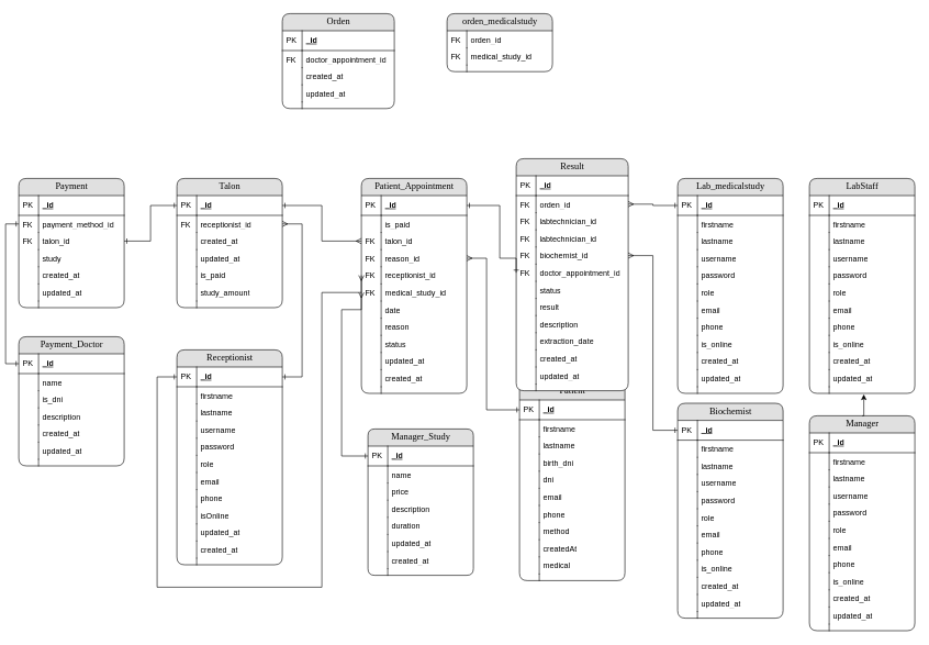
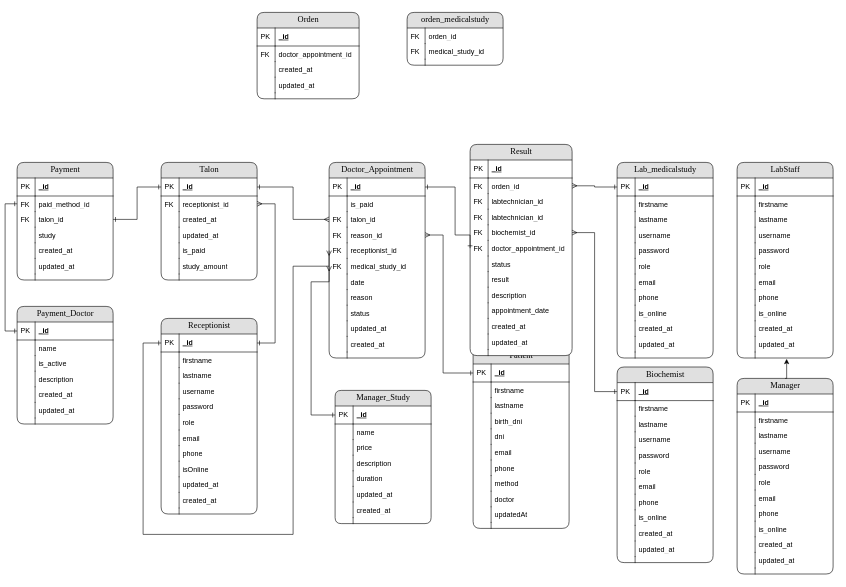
- <mxCell id="209" value="Patient_Appointment" style="swimlane;html=1;fontStyle=0;childLayout=stackLayout;horizontal=1;startSize=26;fillColor=#e0e0e0;horizontalStack=0;resizeParent=1;resizeLast=0;collapsible=1;marginBottom=0;swimlaneFillColor=#ffffff;align=center;rounded=1;shadow=0;comic=0;labelBackgroundColor=none;strokeWidth=1;fontFamily=Verdana;fontSize=14;gradientColor=none;" parent="1" vertex="1"><mxGeometry x="540" y="270" width="160" height="326" as="geometry"><mxRectangle x="-710" y="-1520" width="90" height="30" as="alternateBounds" /></mxGeometry></mxCell>
+ <mxCell id="209" value="Doctor_Appointment" style="swimlane;html=1;fontStyle=0;childLayout=stackLayout;horizontal=1;startSize=26;fillColor=#e0e0e0;horizontalStack=0;resizeParent=1;resizeLast=0;collapsible=1;marginBottom=0;swimlaneFillColor=#ffffff;align=center;rounded=1;shadow=0;comic=0;labelBackgroundColor=none;strokeWidth=1;fontFamily=Verdana;fontSize=14;gradientColor=none;" parent="1" vertex="1"><mxGeometry x="540" y="270" width="160" height="326" as="geometry"><mxRectangle x="-710" y="-1520" width="90" height="30" as="alternateBounds" /></mxGeometry></mxCell>
- <mxCell id="170" value="payment_method_id" style="shape=partialRectangle;top=0;left=0;right=0;bottom=0;html=1;align=left;verticalAlign=top;fillColor=none;spacingLeft=34;spacingRight=4;whiteSpace=wrap;overflow=hidden;rotatable=0;points=[[0,0.5],[1,0.5]];portConstraint=eastwest;dropTarget=0;" parent="167" vertex="1"><mxGeometry y="56" width="160" height="26" as="geometry" /></mxCell>
+ <mxCell id="170" value="paid_method_id" style="shape=partialRectangle;top=0;left=0;right=0;bottom=0;html=1;align=left;verticalAlign=top;fillColor=none;spacingLeft=34;spacingRight=4;whiteSpace=wrap;overflow=hidden;rotatable=0;points=[[0,0.5],[1,0.5]];portConstraint=eastwest;dropTarget=0;" parent="167" vertex="1"><mxGeometry y="56" width="160" height="26" as="geometry" /></mxCell>
- <mxCell id="201" value="extraction_date" style="shape=partialRectangle;top=0;left=0;right=0;bottom=0;html=1;align=left;verticalAlign=top;fillColor=none;spacingLeft=34;spacingRight=4;whiteSpace=wrap;overflow=hidden;rotatable=0;points=[[0,0.5],[1,0.5]];portConstraint=eastwest;dropTarget=0;" parent="182" vertex="1"><mxGeometry y="264" width="170" height="26" as="geometry" /></mxCell>
+ <mxCell id="201" value="appointment_date" style="shape=partialRectangle;top=0;left=0;right=0;bottom=0;html=1;align=left;verticalAlign=top;fillColor=none;spacingLeft=34;spacingRight=4;whiteSpace=wrap;overflow=hidden;rotatable=0;points=[[0,0.5],[1,0.5]];portConstraint=eastwest;dropTarget=0;" parent="182" vertex="1"><mxGeometry y="264" width="170" height="26" as="geometry" /></mxCell>
- <mxCell id="254" value="is_dni" style="shape=partialRectangle;top=0;left=0;right=0;bottom=0;html=1;align=left;verticalAlign=top;fillColor=none;spacingLeft=34;spacingRight=4;whiteSpace=wrap;overflow=hidden;rotatable=0;points=[[0,0.5],[1,0.5]];portConstraint=eastwest;dropTarget=0;" parent="249" vertex="1"><mxGeometry y="82" width="160" height="26" as="geometry" /></mxCell>
+ <mxCell id="254" value="is_active" style="shape=partialRectangle;top=0;left=0;right=0;bottom=0;html=1;align=left;verticalAlign=top;fillColor=none;spacingLeft=34;spacingRight=4;whiteSpace=wrap;overflow=hidden;rotatable=0;points=[[0,0.5],[1,0.5]];portConstraint=eastwest;dropTarget=0;" parent="249" vertex="1"><mxGeometry y="82" width="160" height="26" as="geometry" /></mxCell>
- <mxCell id="161" value="createdAt" style="shape=partialRectangle;top=0;left=0;right=0;bottom=0;html=1;align=left;verticalAlign=top;fillColor=none;spacingLeft=34;spacingRight=4;whiteSpace=wrap;overflow=hidden;rotatable=0;points=[[0,0.5],[1,0.5]];portConstraint=eastwest;dropTarget=0;" parent="144" vertex="1"><mxGeometry y="238" width="160" height="26" as="geometry" /></mxCell>
+ <mxCell id="161" value="doctor" style="shape=partialRectangle;top=0;left=0;right=0;bottom=0;html=1;align=left;verticalAlign=top;fillColor=none;spacingLeft=34;spacingRight=4;whiteSpace=wrap;overflow=hidden;rotatable=0;points=[[0,0.5],[1,0.5]];portConstraint=eastwest;dropTarget=0;" parent="144" vertex="1"><mxGeometry y="238" width="160" height="26" as="geometry" /></mxCell>
- <mxCell id="163" value="medical" style="shape=partialRectangle;top=0;left=0;right=0;bottom=0;html=1;align=left;verticalAlign=top;fillColor=none;spacingLeft=34;spacingRight=4;whiteSpace=wrap;overflow=hidden;rotatable=0;points=[[0,0.5],[1,0.5]];portConstraint=eastwest;dropTarget=0;" parent="144" vertex="1"><mxGeometry y="264" width="160" height="26" as="geometry" /></mxCell>
+ <mxCell id="163" value="updatedAt" style="shape=partialRectangle;top=0;left=0;right=0;bottom=0;html=1;align=left;verticalAlign=top;fillColor=none;spacingLeft=34;spacingRight=4;whiteSpace=wrap;overflow=hidden;rotatable=0;points=[[0,0.5],[1,0.5]];portConstraint=eastwest;dropTarget=0;" parent="144" vertex="1"><mxGeometry y="264" width="160" height="26" as="geometry" /></mxCell>
